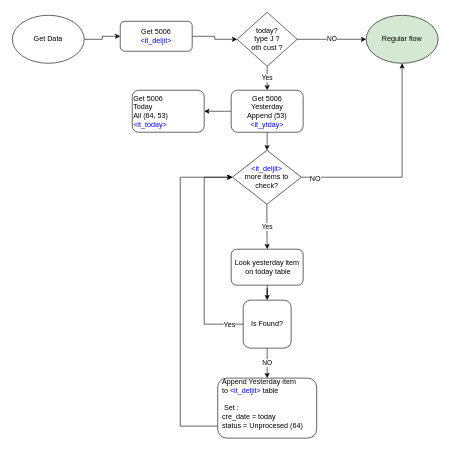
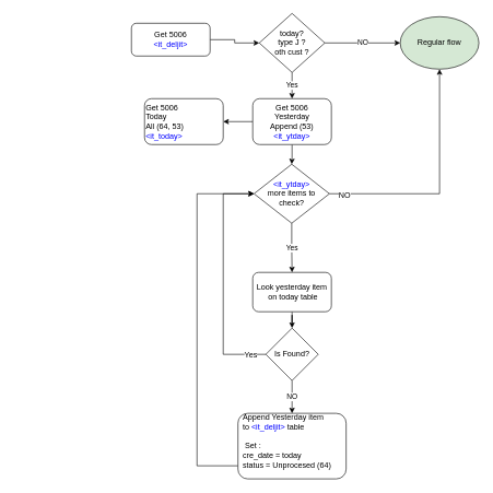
- <mxCell id="2" style="edgeStyle=orthogonalEdgeStyle;rounded=0;orthogonalLoop=1;jettySize=auto;html=1;" edge="1" parent="1" source="3" target="5"><mxGeometry relative="1" as="geometry" /></mxCell>
- <mxCell id="3" value="Get Data" style="ellipse;whiteSpace=wrap;html=1;" vertex="1" parent="1"><mxGeometry x="20" y="25" width="120" height="80" as="geometry" /></mxCell>
- <mxCell id="16" value="&lt;font color=&quot;#0000ff&quot;&gt;&amp;lt;it_deljit&amp;gt;&lt;/font&gt;&lt;br&gt;more items to check?" style="rhombus;whiteSpace=wrap;html=1;" vertex="1" parent="1"><mxGeometry x="387" y="250" width="115" height="90" as="geometry" /></mxCell>
+ <mxCell id="16" value="&lt;font color=&quot;#0000ff&quot;&gt;&amp;lt;it_ytday&amp;gt;&lt;/font&gt;&lt;br&gt;more items to check?" style="rhombus;whiteSpace=wrap;html=1;" vertex="1" parent="1"><mxGeometry x="387" y="250" width="115" height="90" as="geometry" /></mxCell>
- <mxCell id="22" value="Is Found?" style="whiteSpace=wrap;html=1;rounded=1;" vertex="1" parent="1"><mxGeometry x="405" y="500" width="80" height="80" as="geometry" /></mxCell>
+ <mxCell id="22" value="Is Found?" style="rhombus;whiteSpace=wrap;html=1;" vertex="1" parent="1"><mxGeometry x="405" y="500" width="80" height="80" as="geometry" /></mxCell>
